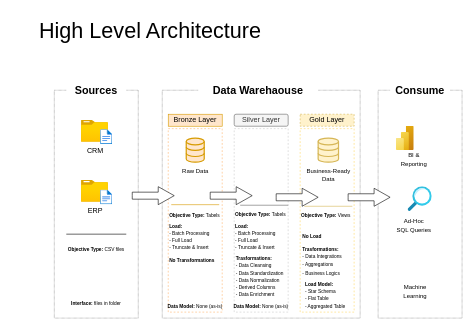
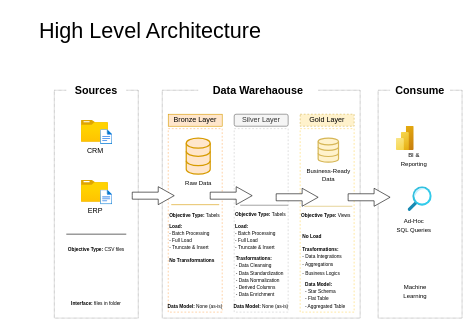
- <mxCell id="22" value="&lt;font style=&quot;font-size: 10px;&quot;&gt;Raw Data&lt;/font&gt;" style="html=1;verticalLabelPosition=bottom;align=center;labelBackgroundColor=#ffffff;verticalAlign=top;strokeWidth=2;strokeColor=#d79b00;shadow=0;dashed=0;shape=mxgraph.ios7.icons.data;fillColor=#ffe6cc;" vertex="1" parent="1"><mxGeometry x="310" y="230" width="30" height="40" as="geometry" /></mxCell>
+ <mxCell id="22" value="&lt;font style=&quot;font-size: 10px;&quot;&gt;Raw Data&lt;/font&gt;" style="html=1;verticalLabelPosition=bottom;align=center;labelBackgroundColor=#ffffff;verticalAlign=top;strokeWidth=2;strokeColor=#d79b00;shadow=0;dashed=0;shape=mxgraph.ios7.icons.data;fillColor=#ffe6cc;" vertex="1" parent="1"><mxGeometry x="310" y="230" width="40" height="60" as="geometry" /></mxCell>
- <mxCell id="40" value="&lt;div style=&quot;line-height: 100%;&quot;&gt;&lt;div style=&quot;text-align: left;&quot;&gt;&lt;font style=&quot;font-size: 8px; line-height: 100%;&quot;&gt;&lt;b style=&quot;background-color: transparent; color: light-dark(rgb(0, 0, 0), rgb(255, 255, 255));&quot;&gt;Load Model:&amp;nbsp;&lt;/b&gt;&lt;/font&gt;&lt;/div&gt;&lt;div style=&quot;text-align: left;&quot;&gt;&lt;font style=&quot;font-size: 8px; line-height: 100%;&quot;&gt;&lt;span style=&quot;background-color: transparent; color: light-dark(rgb(0, 0, 0), rgb(255, 255, 255));&quot;&gt;- Star Schema&lt;/span&gt;&lt;/font&gt;&lt;/div&gt;&lt;div style=&quot;text-align: left;&quot;&gt;&lt;font style=&quot;font-size: 8px; line-height: 100%;&quot;&gt;&lt;span style=&quot;background-color: transparent; color: light-dark(rgb(0, 0, 0), rgb(255, 255, 255));&quot;&gt;- Flat Table&lt;/span&gt;&lt;/font&gt;&lt;/div&gt;&lt;div style=&quot;text-align: left;&quot;&gt;&lt;font style=&quot;font-size: 8px; line-height: 100%;&quot;&gt;&lt;span style=&quot;background-color: transparent; color: light-dark(rgb(0, 0, 0), rgb(255, 255, 255));&quot;&gt;- Aggregated Table&lt;/span&gt;&lt;/font&gt;&lt;/div&gt;&lt;/div&gt;" style="text;html=1;align=center;verticalAlign=middle;whiteSpace=wrap;rounded=0;" vertex="1" parent="1"><mxGeometry x="492" y="480" width="100" height="20" as="geometry" /></mxCell>
+ <mxCell id="40" value="&lt;div style=&quot;line-height: 100%;&quot;&gt;&lt;div style=&quot;text-align: left;&quot;&gt;&lt;font style=&quot;font-size: 8px; line-height: 100%;&quot;&gt;&lt;b style=&quot;background-color: transparent; color: light-dark(rgb(0, 0, 0), rgb(255, 255, 255));&quot;&gt;Data Model:&amp;nbsp;&lt;/b&gt;&lt;/font&gt;&lt;/div&gt;&lt;div style=&quot;text-align: left;&quot;&gt;&lt;font style=&quot;font-size: 8px; line-height: 100%;&quot;&gt;&lt;span style=&quot;background-color: transparent; color: light-dark(rgb(0, 0, 0), rgb(255, 255, 255));&quot;&gt;- Star Schema&lt;/span&gt;&lt;/font&gt;&lt;/div&gt;&lt;div style=&quot;text-align: left;&quot;&gt;&lt;font style=&quot;font-size: 8px; line-height: 100%;&quot;&gt;&lt;span style=&quot;background-color: transparent; color: light-dark(rgb(0, 0, 0), rgb(255, 255, 255));&quot;&gt;- Flat Table&lt;/span&gt;&lt;/font&gt;&lt;/div&gt;&lt;div style=&quot;text-align: left;&quot;&gt;&lt;font style=&quot;font-size: 8px; line-height: 100%;&quot;&gt;&lt;span style=&quot;background-color: transparent; color: light-dark(rgb(0, 0, 0), rgb(255, 255, 255));&quot;&gt;- Aggregated Table&lt;/span&gt;&lt;/font&gt;&lt;/div&gt;&lt;/div&gt;" style="text;html=1;align=center;verticalAlign=middle;whiteSpace=wrap;rounded=0;" vertex="1" parent="1"><mxGeometry x="492" y="480" width="100" height="20" as="geometry" /></mxCell>
